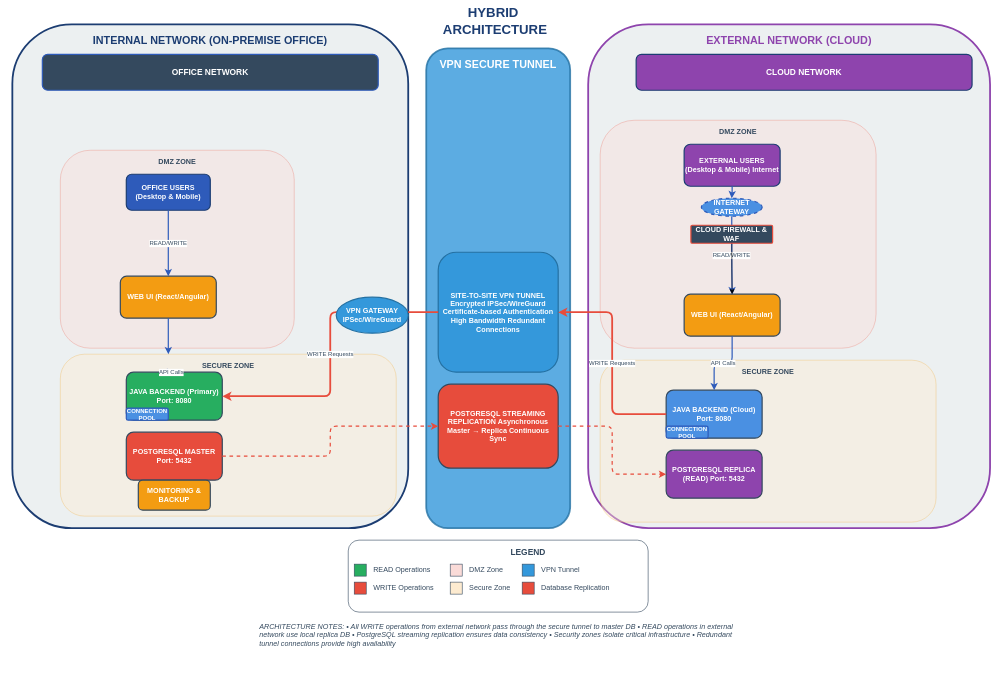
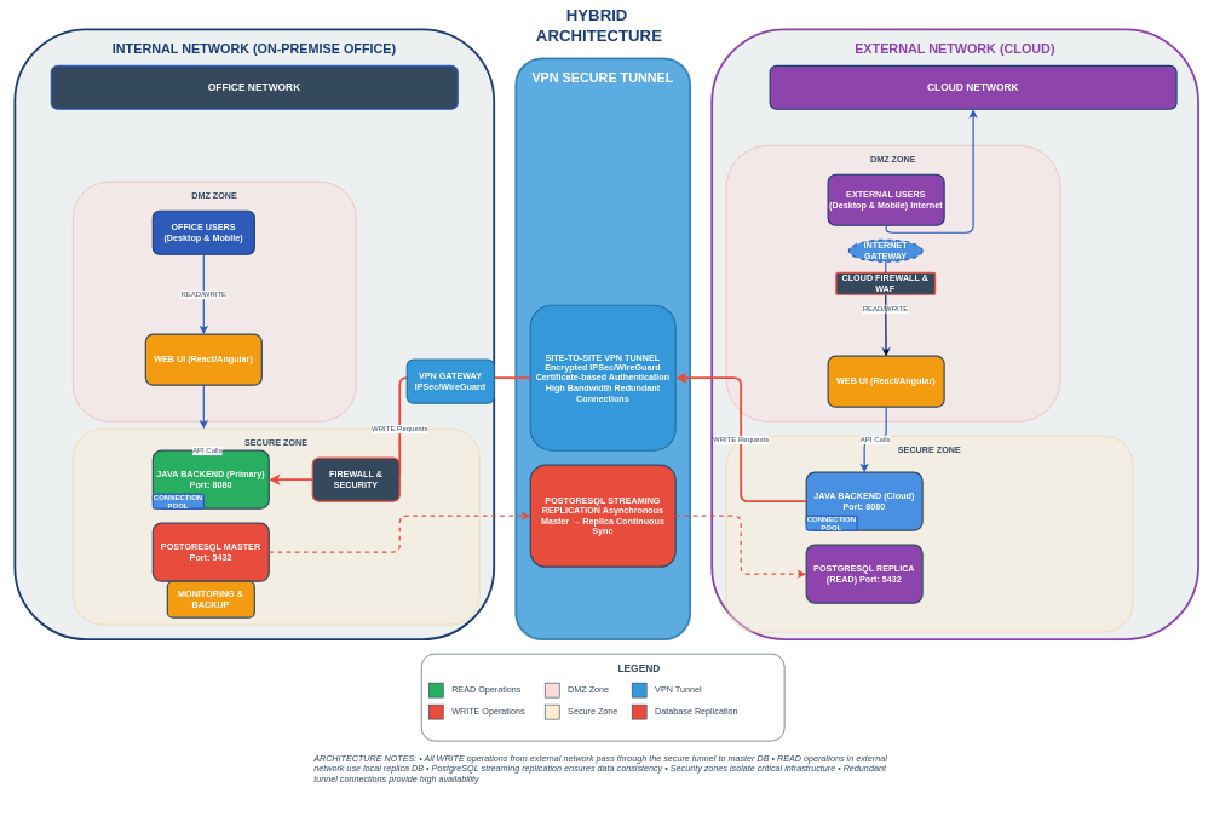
- <mxCell id="49" value="" style="edgeStyle=orthogonalEdgeStyle;rounded=1;html=1;exitX=0.5;exitY=1;entryX=0.5;entryY=0;fontSize=10;fontColor=#34495E;strokeColor=#2E5BBA;strokeWidth=2;" parent="1" source="17" target="50" edge="1"><mxGeometry relative="1" as="geometry"><mxPoint x="1100" y="490" as="sourcePoint" /><mxPoint x="1100" y="510" as="targetPoint" /></mxGeometry></mxCell>
+ <mxCell id="49" value="" style="edgeStyle=orthogonalEdgeStyle;rounded=1;html=1;exitX=0.5;exitY=1;fontSize=10;fontColor=#34495E;strokeColor=#2E5BBA;strokeWidth=2;" parent="1" source="17" target="6" edge="1"><mxGeometry relative="1" as="geometry"><mxPoint x="1100" y="490" as="sourcePoint" /><mxPoint x="1100" y="510" as="targetPoint" /></mxGeometry></mxCell>
- <mxCell id="53" value="VPN GATEWAY IPSec/WireGuard" style="ellipse;whiteSpace=wrap;html=1;fillColor=#3498DB;strokeColor=#2471A3;strokeWidth=2;fontSize=12;fontStyle=1;fontColor=#FFFFFF;" parent="1" vertex="1"><mxGeometry x="560" y="495" width="120" height="60" as="geometry" /></mxCell>
+ <mxCell id="53" value="VPN GATEWAY IPSec/WireGuard" style="rounded=1;whiteSpace=wrap;html=1;fillColor=#3498DB;strokeColor=#2471A3;strokeWidth=2;fontSize=12;fontStyle=1;fontColor=#FFFFFF;" parent="1" vertex="1"><mxGeometry x="560" y="495" width="120" height="60" as="geometry" /></mxCell>
+ <mxCell id="54" value="FIREWALL &amp; SECURITY" style="rounded=1;whiteSpace=wrap;html=1;fillColor=#34495E;strokeColor=#E74C3C;strokeWidth=2;fontSize=12;fontStyle=1;fontColor=#FFFFFF;" parent="1" vertex="1"><mxGeometry x="430" y="630" width="120" height="60" as="geometry" /></mxCell>
